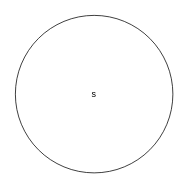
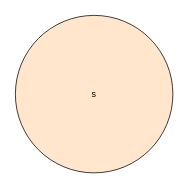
- <mxCell id="2" value="s" style="ellipse;whiteSpace=wrap;html=1;aspect=fixed;" parent="1" vertex="1"><mxGeometry x="20" y="20" width="210" height="210" as="geometry" /></mxCell>
+ <mxCell id="2" value="s" style="ellipse;whiteSpace=wrap;html=1;aspect=fixed;fillColor=#ffe6cc;" parent="1" vertex="1"><mxGeometry x="20" y="20" width="210" height="210" as="geometry" /></mxCell>
